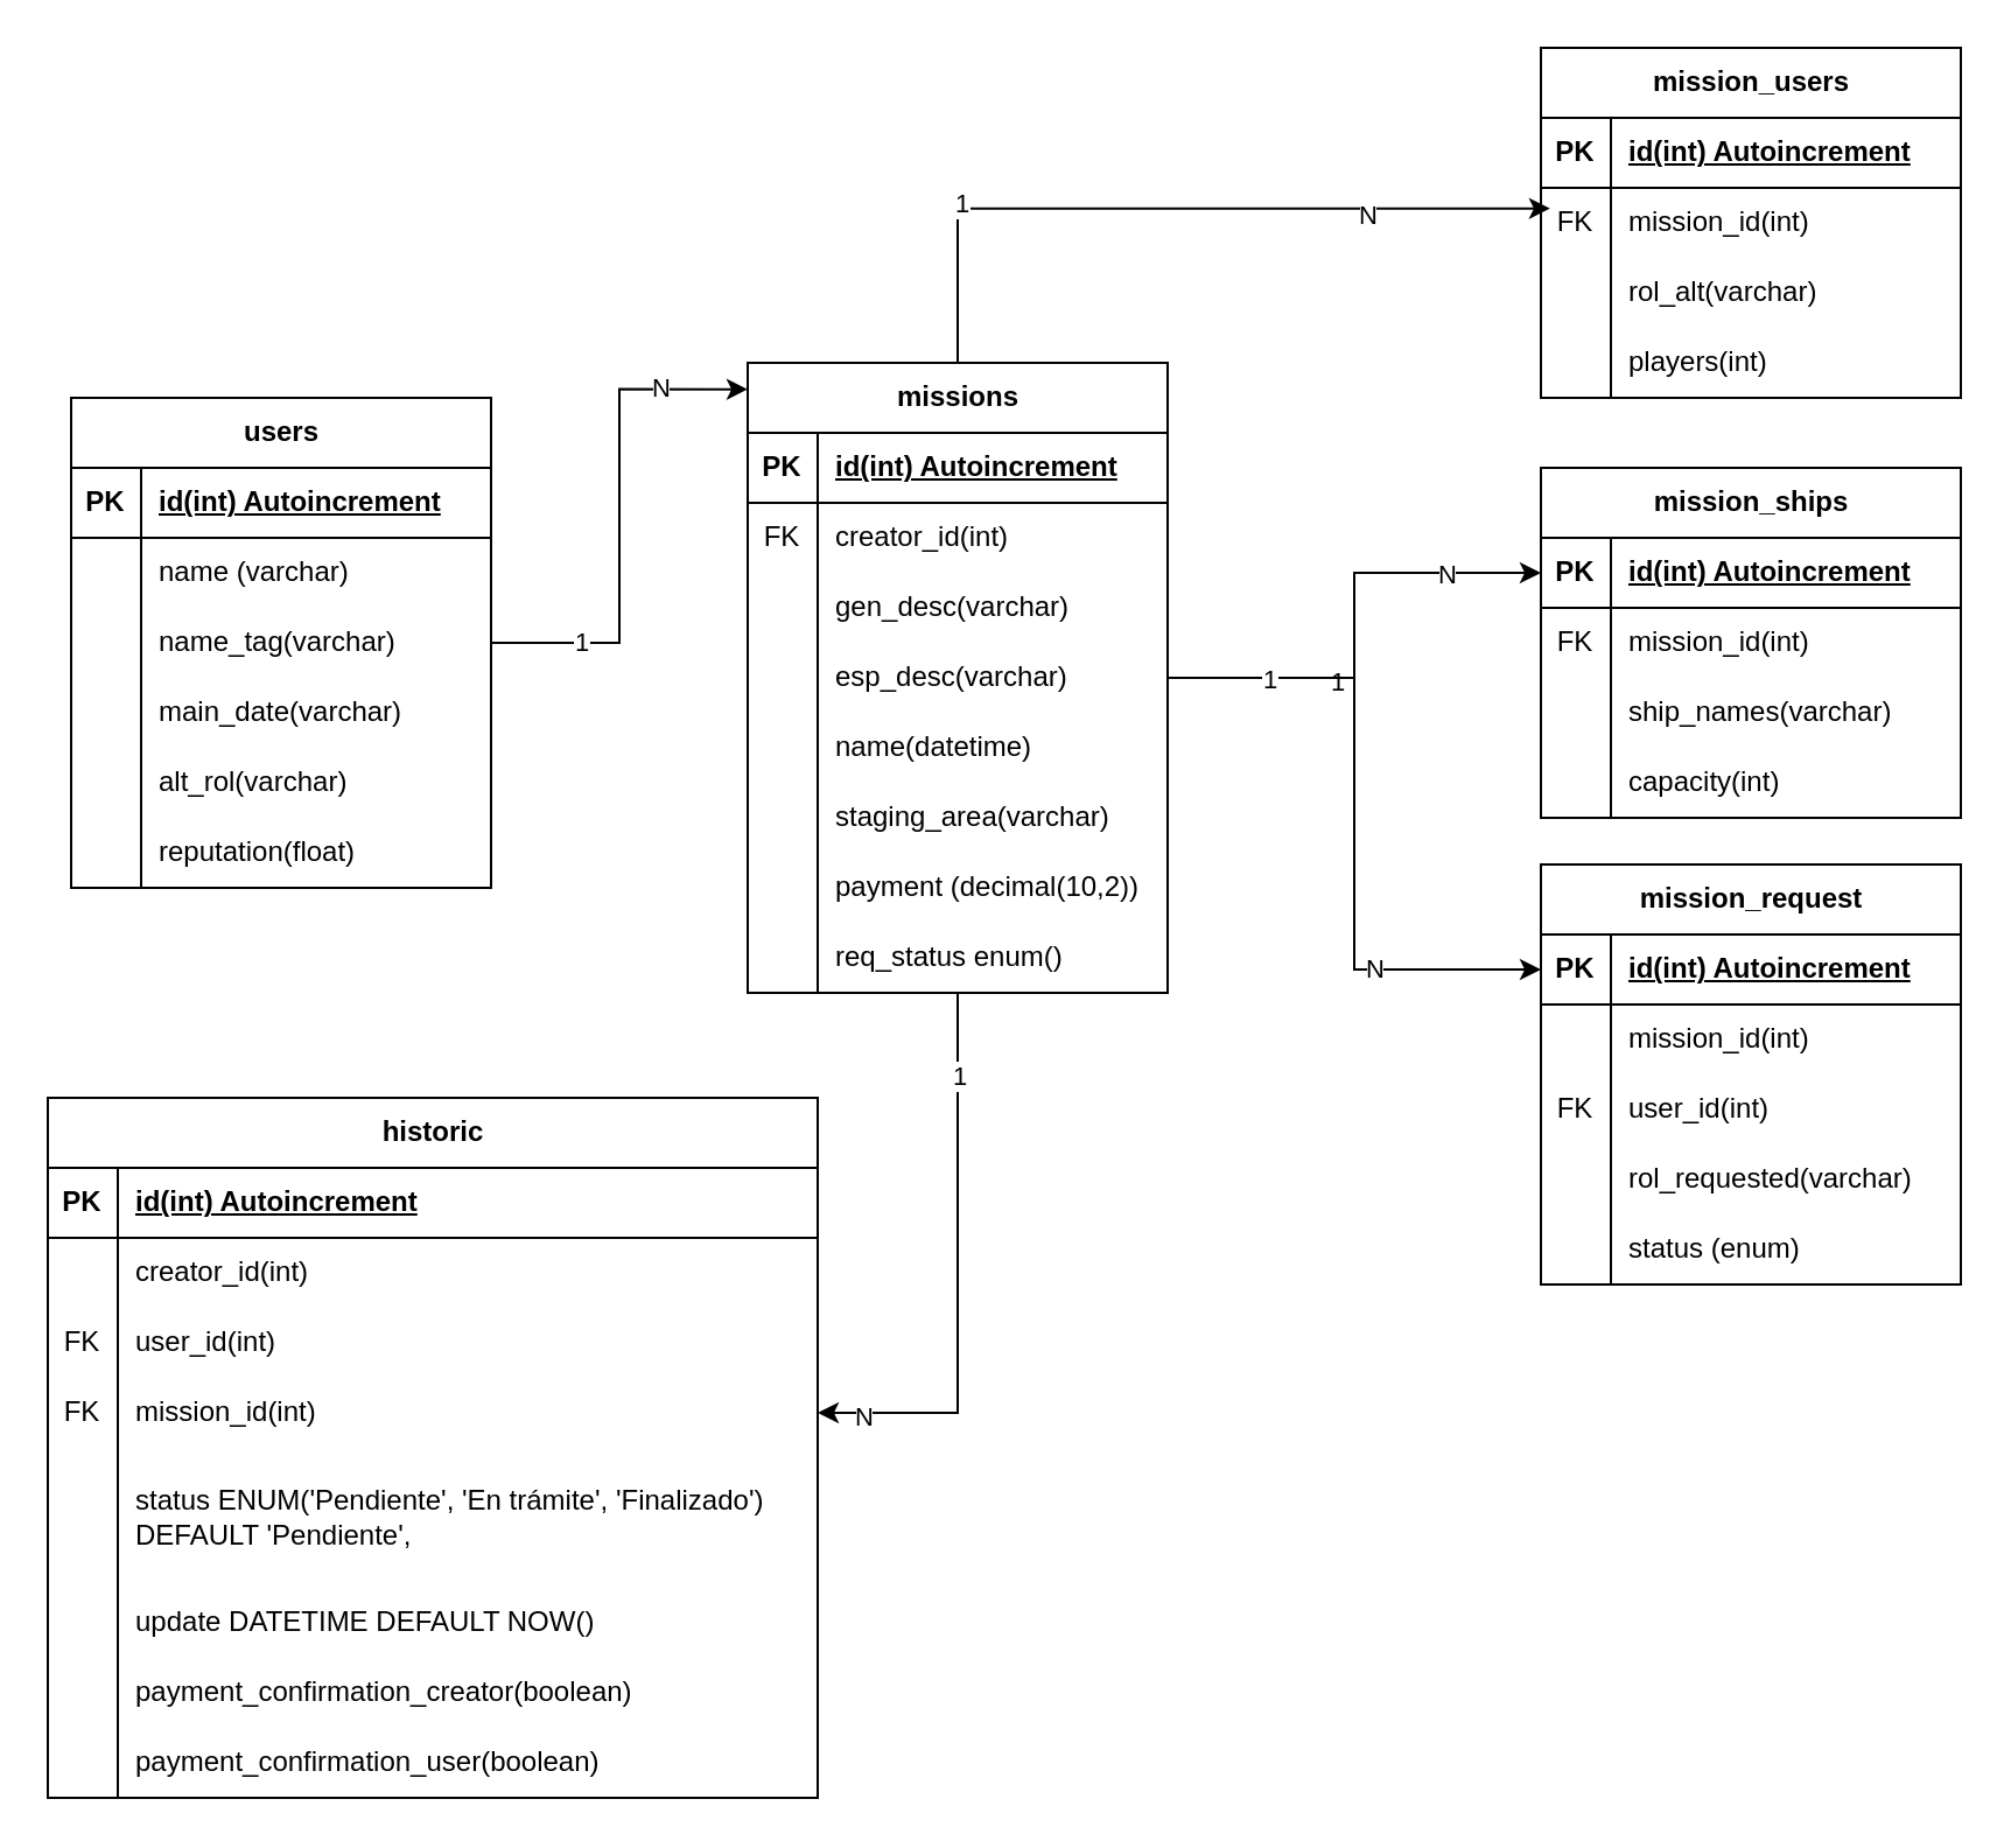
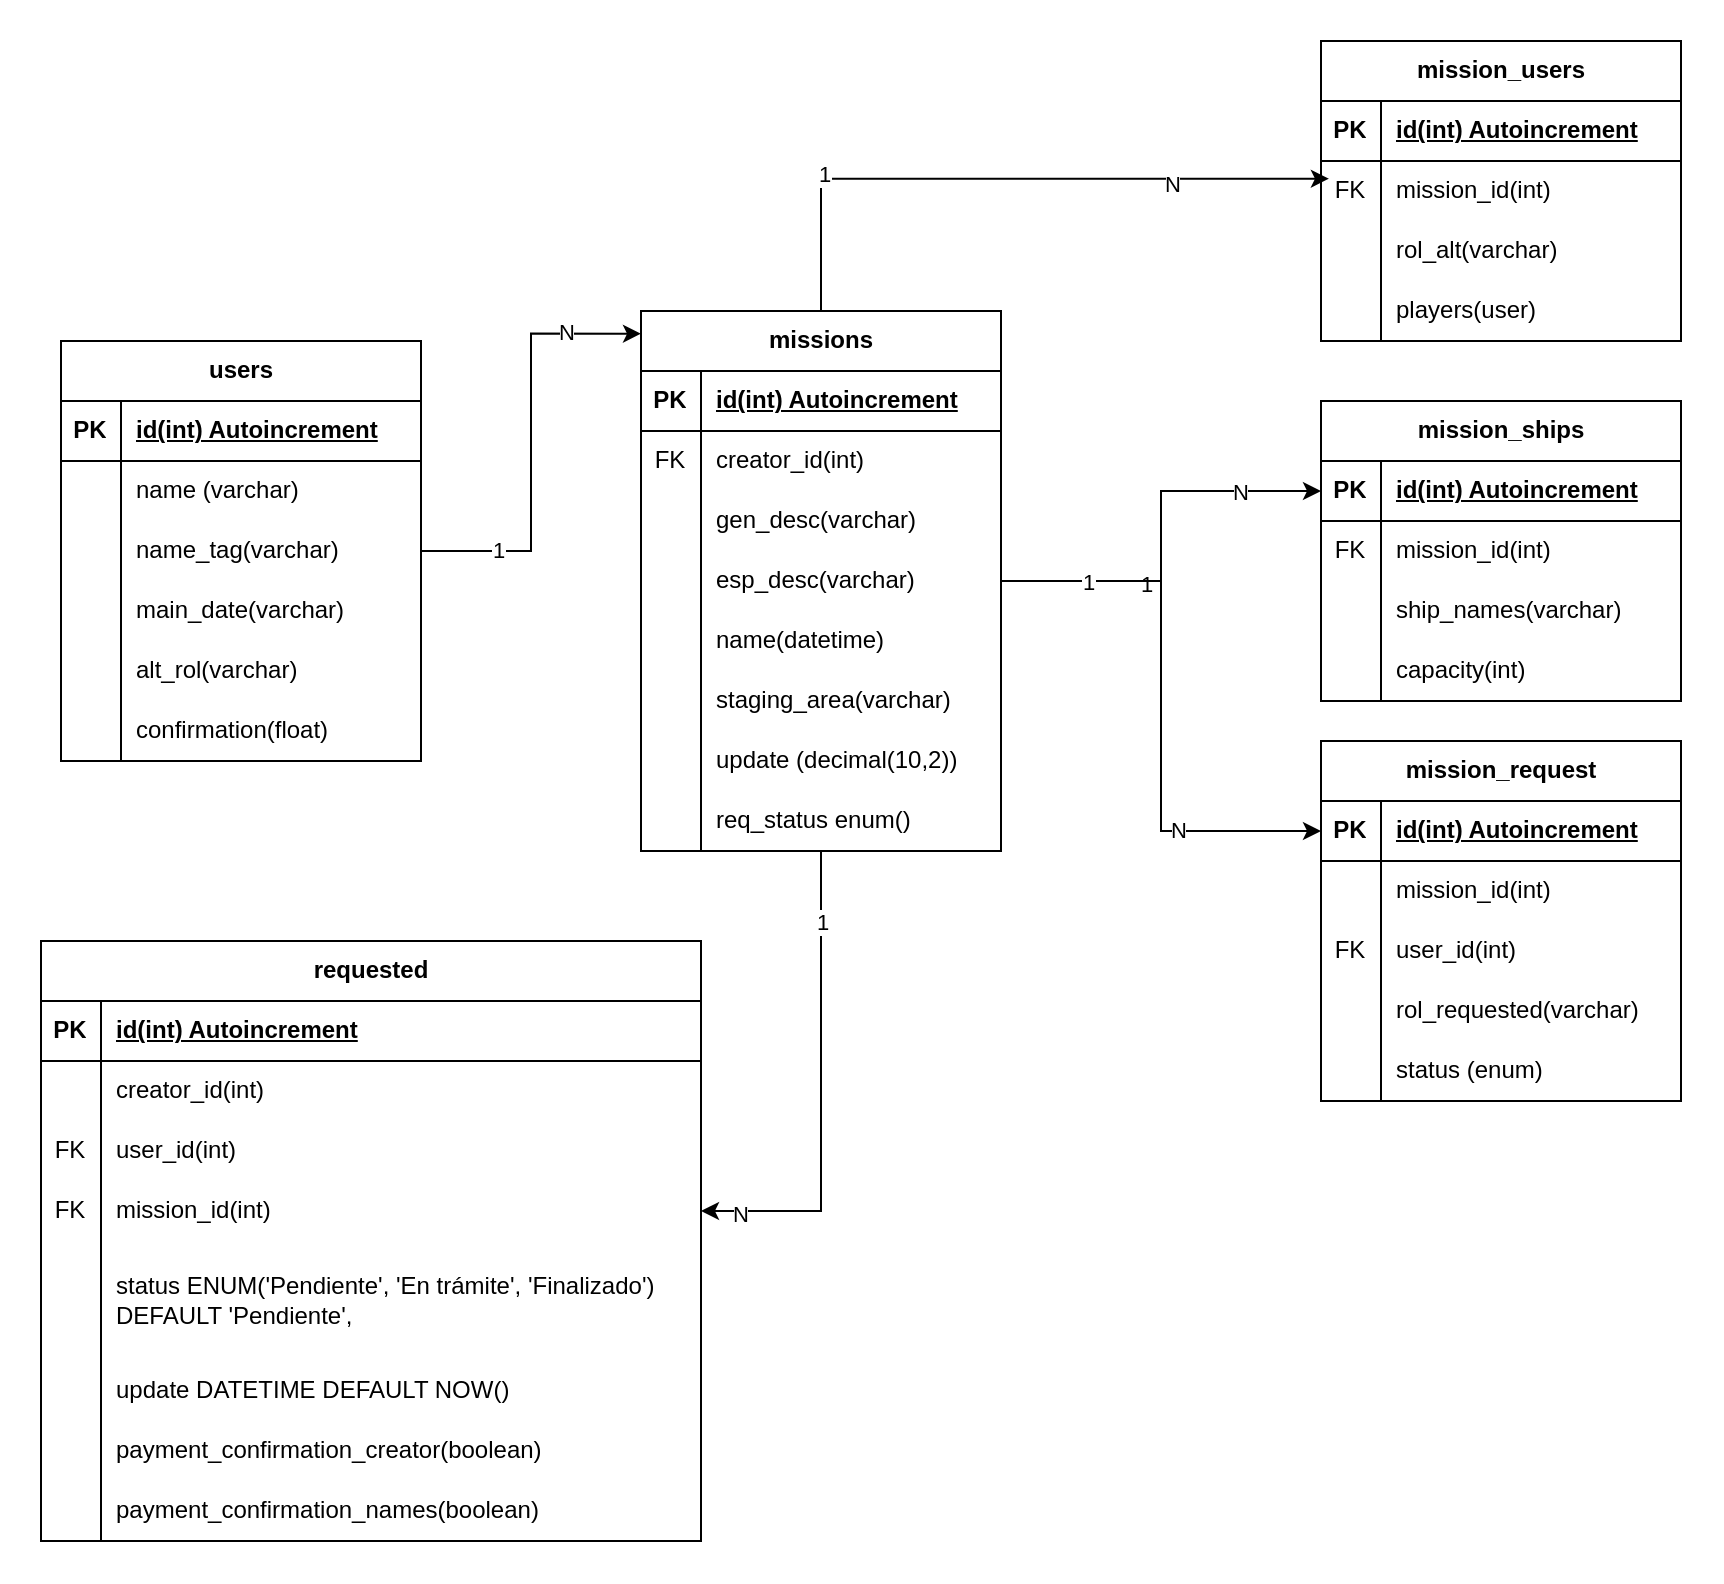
- <mxCell id="67" value="players(int)" style="shape=partialRectangle;connectable=0;fillColor=none;top=0;left=0;bottom=0;right=0;align=left;spacingLeft=6;overflow=hidden;whiteSpace=wrap;html=1;" parent="65" vertex="1"><mxGeometry x="30" width="150" height="30" as="geometry"><mxRectangle width="150" height="30" as="alternateBounds" /></mxGeometry></mxCell>
+ <mxCell id="67" value="players(user)" style="shape=partialRectangle;connectable=0;fillColor=none;top=0;left=0;bottom=0;right=0;align=left;spacingLeft=6;overflow=hidden;whiteSpace=wrap;html=1;" parent="65" vertex="1"><mxGeometry x="30" width="150" height="30" as="geometry"><mxRectangle width="150" height="30" as="alternateBounds" /></mxGeometry></mxCell>
- <mxCell id="20" value="reputation(float)" style="shape=partialRectangle;connectable=0;fillColor=none;top=0;left=0;bottom=0;right=0;align=left;spacingLeft=6;overflow=hidden;whiteSpace=wrap;html=1;" parent="18" vertex="1"><mxGeometry x="30" width="150" height="30" as="geometry"><mxRectangle width="150" height="30" as="alternateBounds" /></mxGeometry></mxCell>
+ <mxCell id="20" value="confirmation(float)" style="shape=partialRectangle;connectable=0;fillColor=none;top=0;left=0;bottom=0;right=0;align=left;spacingLeft=6;overflow=hidden;whiteSpace=wrap;html=1;" parent="18" vertex="1"><mxGeometry x="30" width="150" height="30" as="geometry"><mxRectangle width="150" height="30" as="alternateBounds" /></mxGeometry></mxCell>
- <mxCell id="51" value="payment (decimal(10,2))" style="shape=partialRectangle;connectable=0;fillColor=none;top=0;left=0;bottom=0;right=0;align=left;spacingLeft=6;overflow=hidden;whiteSpace=wrap;html=1;" parent="49" vertex="1"><mxGeometry x="30" width="150" height="30" as="geometry"><mxRectangle width="150" height="30" as="alternateBounds" /></mxGeometry></mxCell>
+ <mxCell id="51" value="update (decimal(10,2))" style="shape=partialRectangle;connectable=0;fillColor=none;top=0;left=0;bottom=0;right=0;align=left;spacingLeft=6;overflow=hidden;whiteSpace=wrap;html=1;" parent="49" vertex="1"><mxGeometry x="30" width="150" height="30" as="geometry"><mxRectangle width="150" height="30" as="alternateBounds" /></mxGeometry></mxCell>
- <mxCell id="103" value="historic" style="shape=table;startSize=30;container=1;collapsible=1;childLayout=tableLayout;fixedRows=1;rowLines=0;fontStyle=1;align=center;resizeLast=1;html=1;" parent="1" vertex="1"><mxGeometry x="20" y="470" width="330" height="300" as="geometry" /></mxCell>
+ <mxCell id="103" value="requested" style="shape=table;startSize=30;container=1;collapsible=1;childLayout=tableLayout;fixedRows=1;rowLines=0;fontStyle=1;align=center;resizeLast=1;html=1;" parent="1" vertex="1"><mxGeometry x="20" y="470" width="330" height="300" as="geometry" /></mxCell>
- <mxCell id="127" value="payment_confirmation_user(boolean)" style="shape=partialRectangle;connectable=0;fillColor=none;top=0;left=0;bottom=0;right=0;align=left;spacingLeft=6;overflow=hidden;whiteSpace=wrap;html=1;" parent="125" vertex="1"><mxGeometry x="30" width="300" height="30" as="geometry"><mxRectangle width="300" height="30" as="alternateBounds" /></mxGeometry></mxCell>
+ <mxCell id="127" value="payment_confirmation_names(boolean)" style="shape=partialRectangle;connectable=0;fillColor=none;top=0;left=0;bottom=0;right=0;align=left;spacingLeft=6;overflow=hidden;whiteSpace=wrap;html=1;" parent="125" vertex="1"><mxGeometry x="30" width="300" height="30" as="geometry"><mxRectangle width="300" height="30" as="alternateBounds" /></mxGeometry></mxCell>
